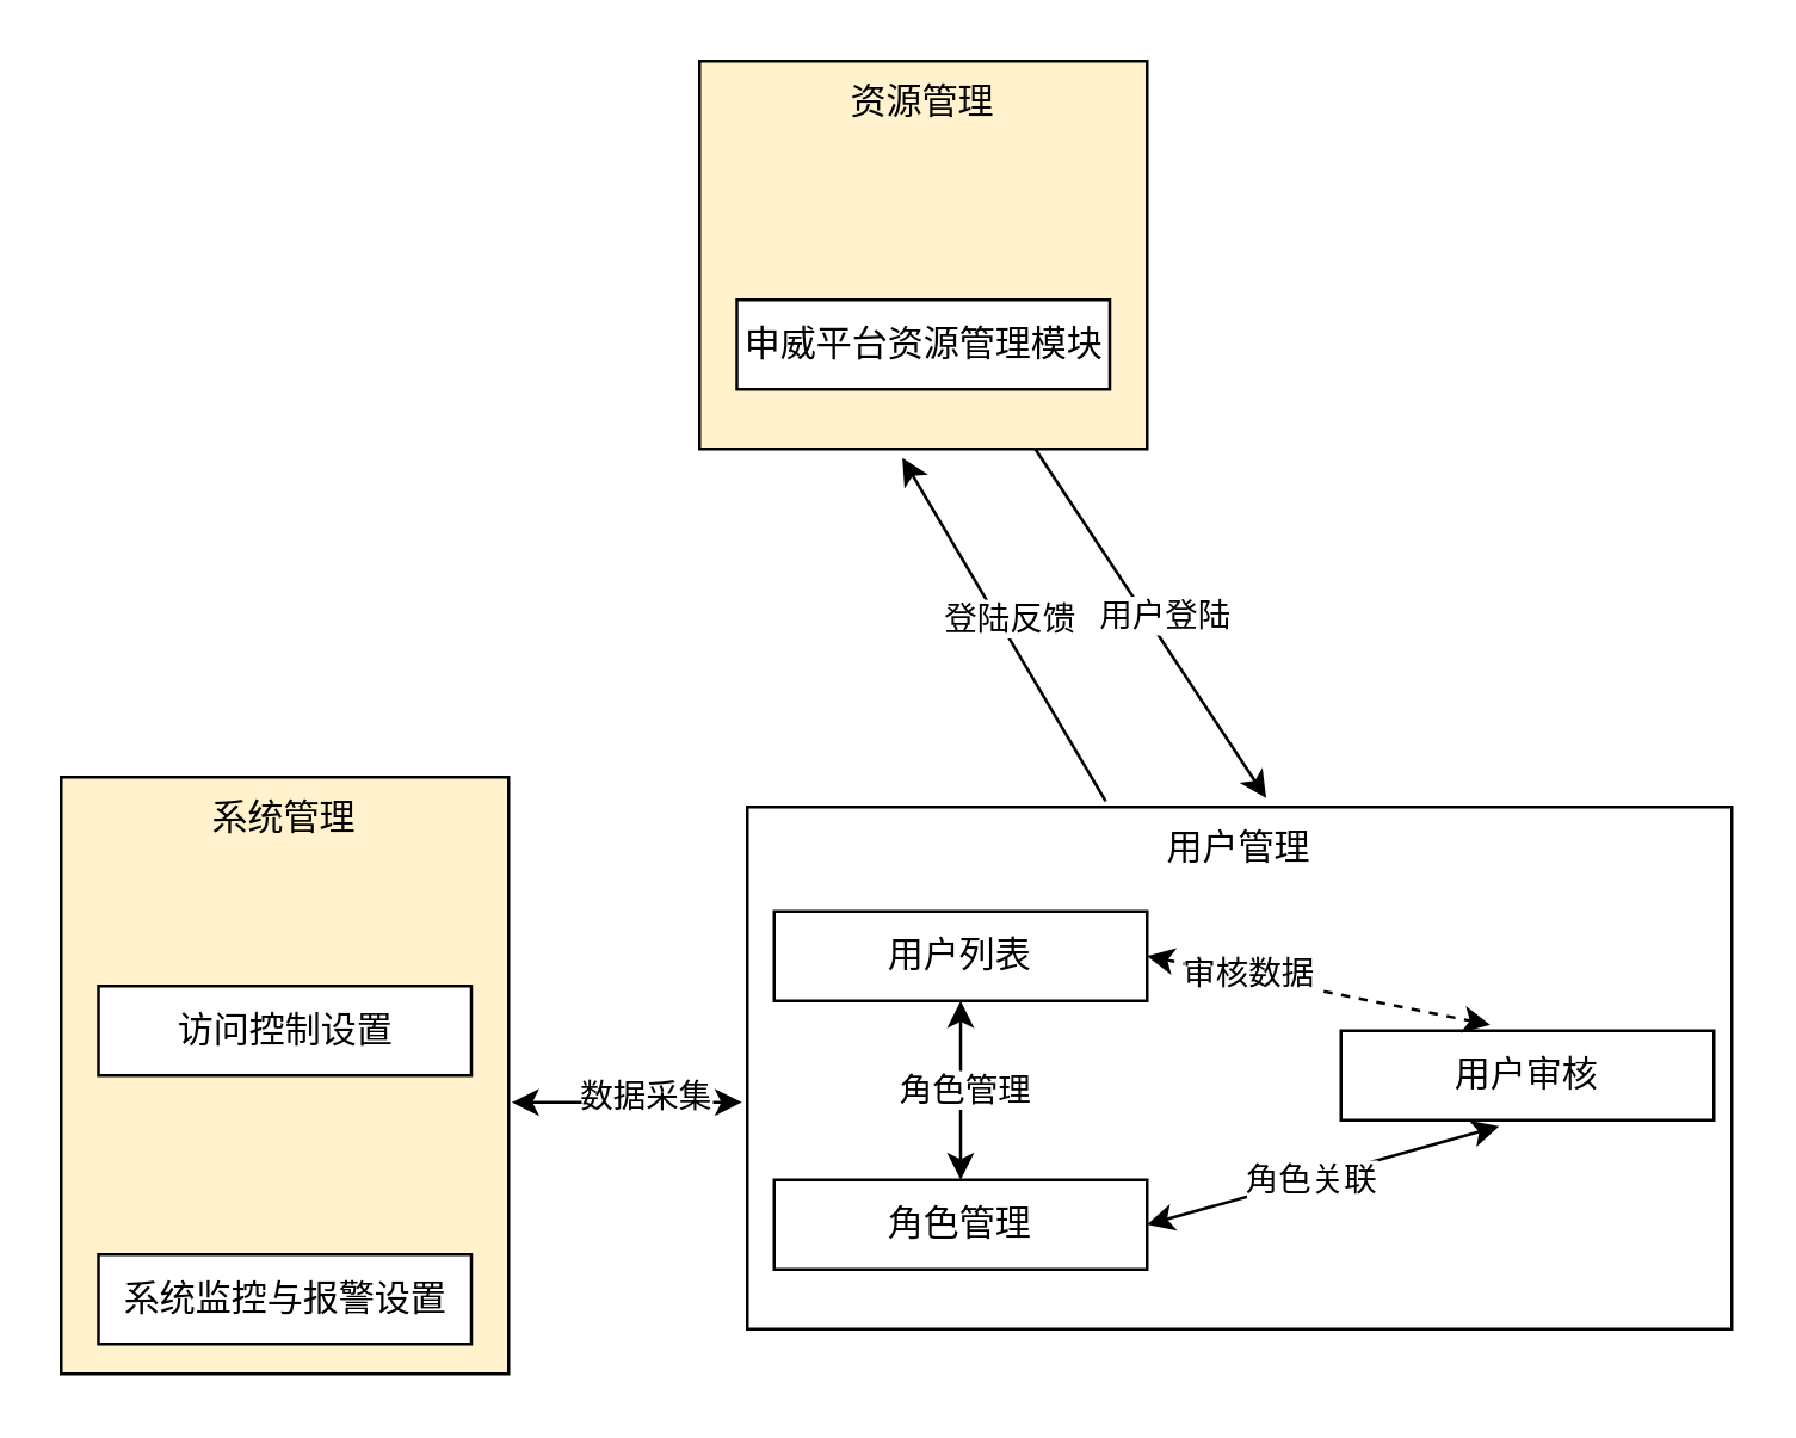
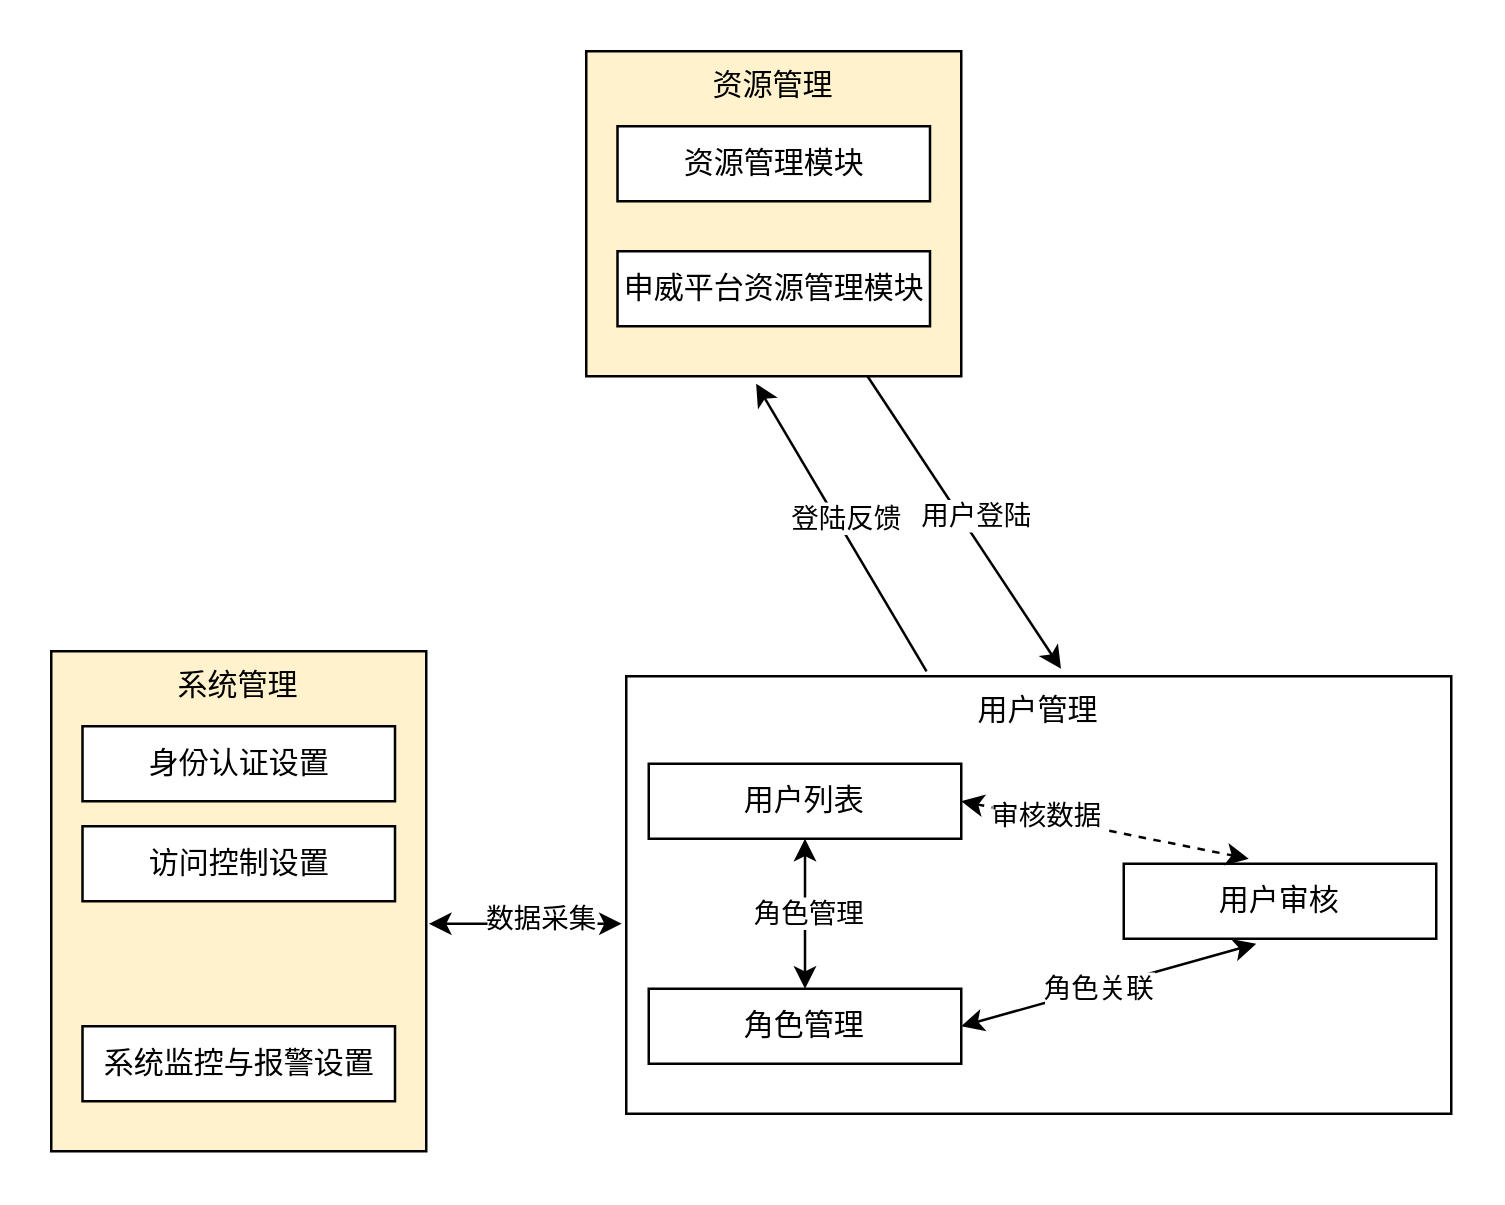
+ <mxCell id="20" value="资源管理模块" style="whiteSpace=wrap;html=1;" vertex="1" parent="1"><mxGeometry x="246.5" y="50" width="125" height="30" as="geometry" /></mxCell>
+ <mxCell id="14" value="身份认证设置" style="whiteSpace=wrap;html=1;" vertex="1" parent="1"><mxGeometry x="32.5" y="290" width="125" height="30" as="geometry" /></mxCell>
- <mxCell id="16" value="系统监控与报警设置" style="whiteSpace=wrap;html=1;" vertex="1" parent="1"><mxGeometry x="32.5" y="420" width="125" height="30" as="geometry" /></mxCell>
+ <mxCell id="16" value="系统监控与报警设置" style="whiteSpace=wrap;html=1;" vertex="1" parent="1"><mxGeometry x="32.5" y="410" width="125" height="30" as="geometry" /></mxCell>
